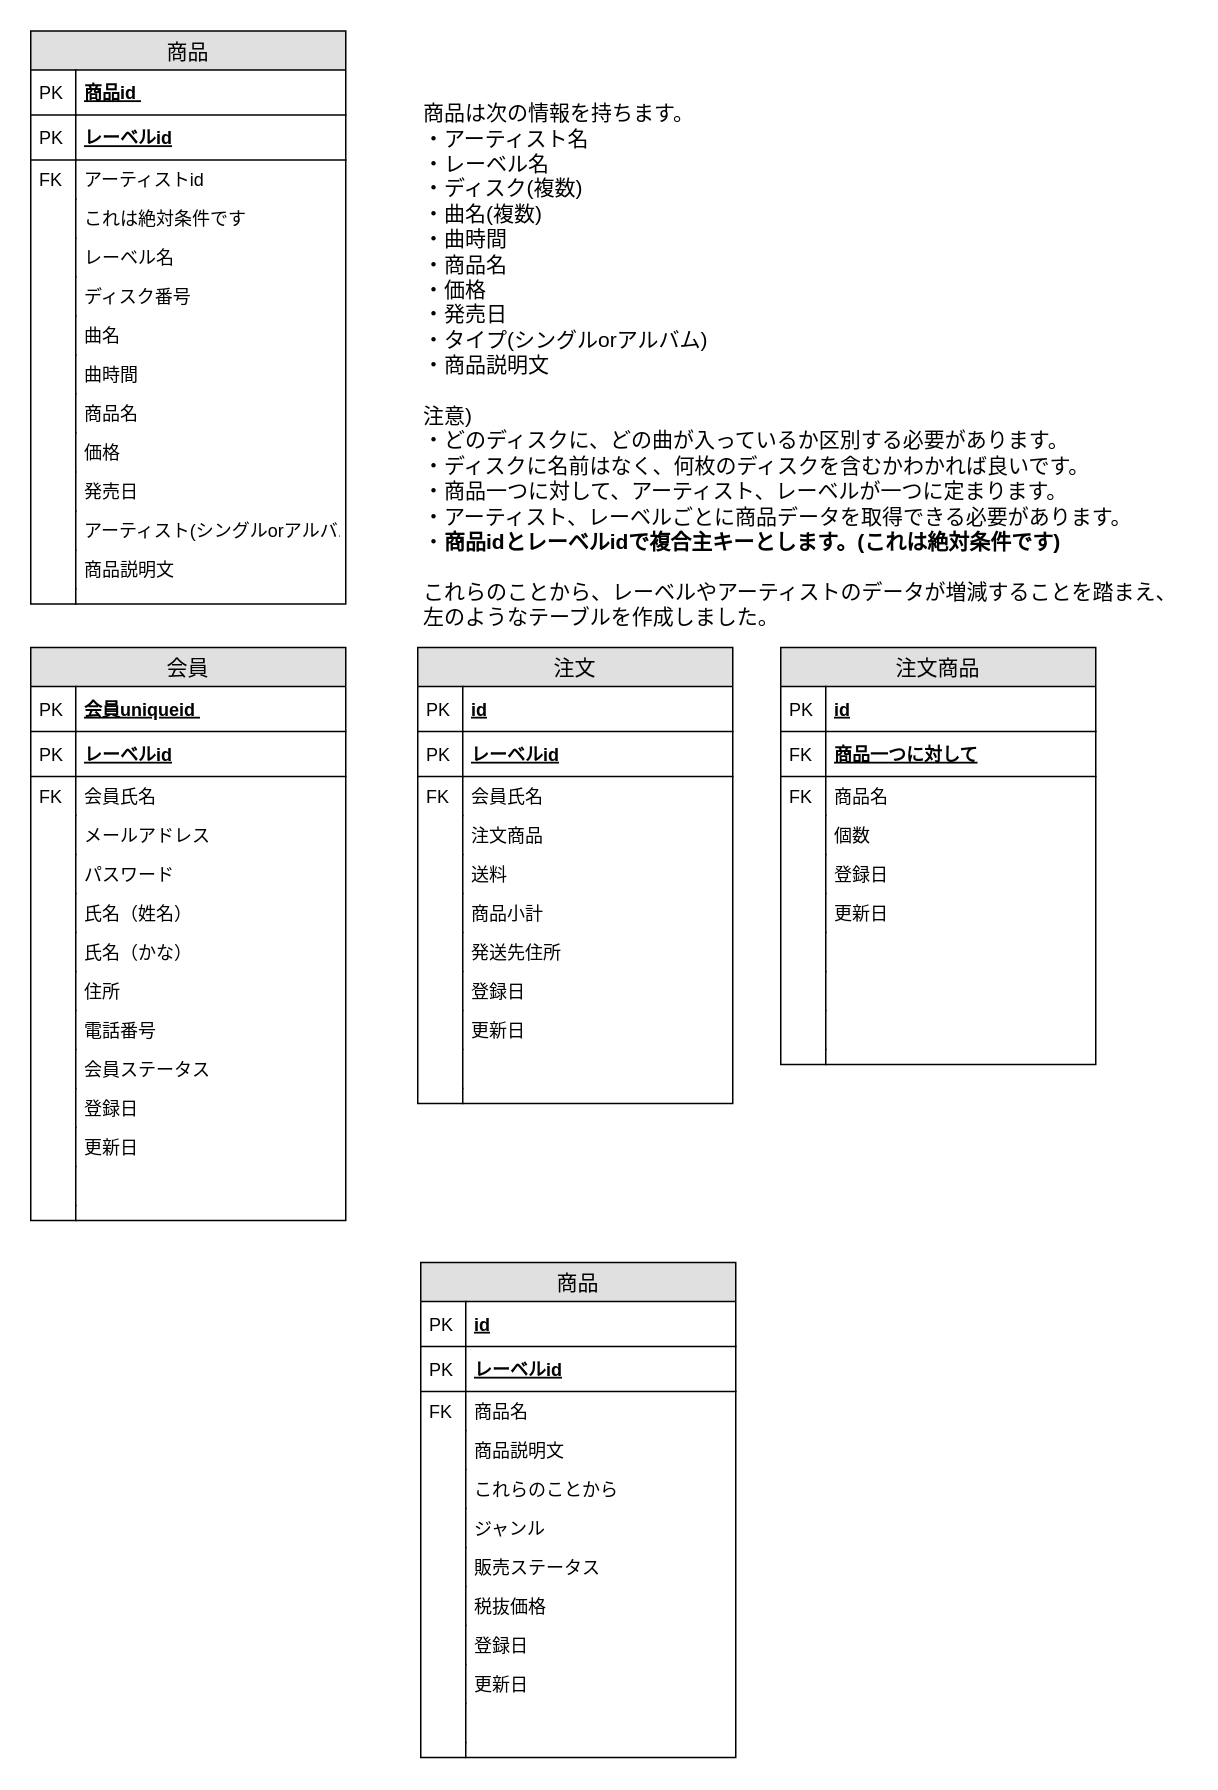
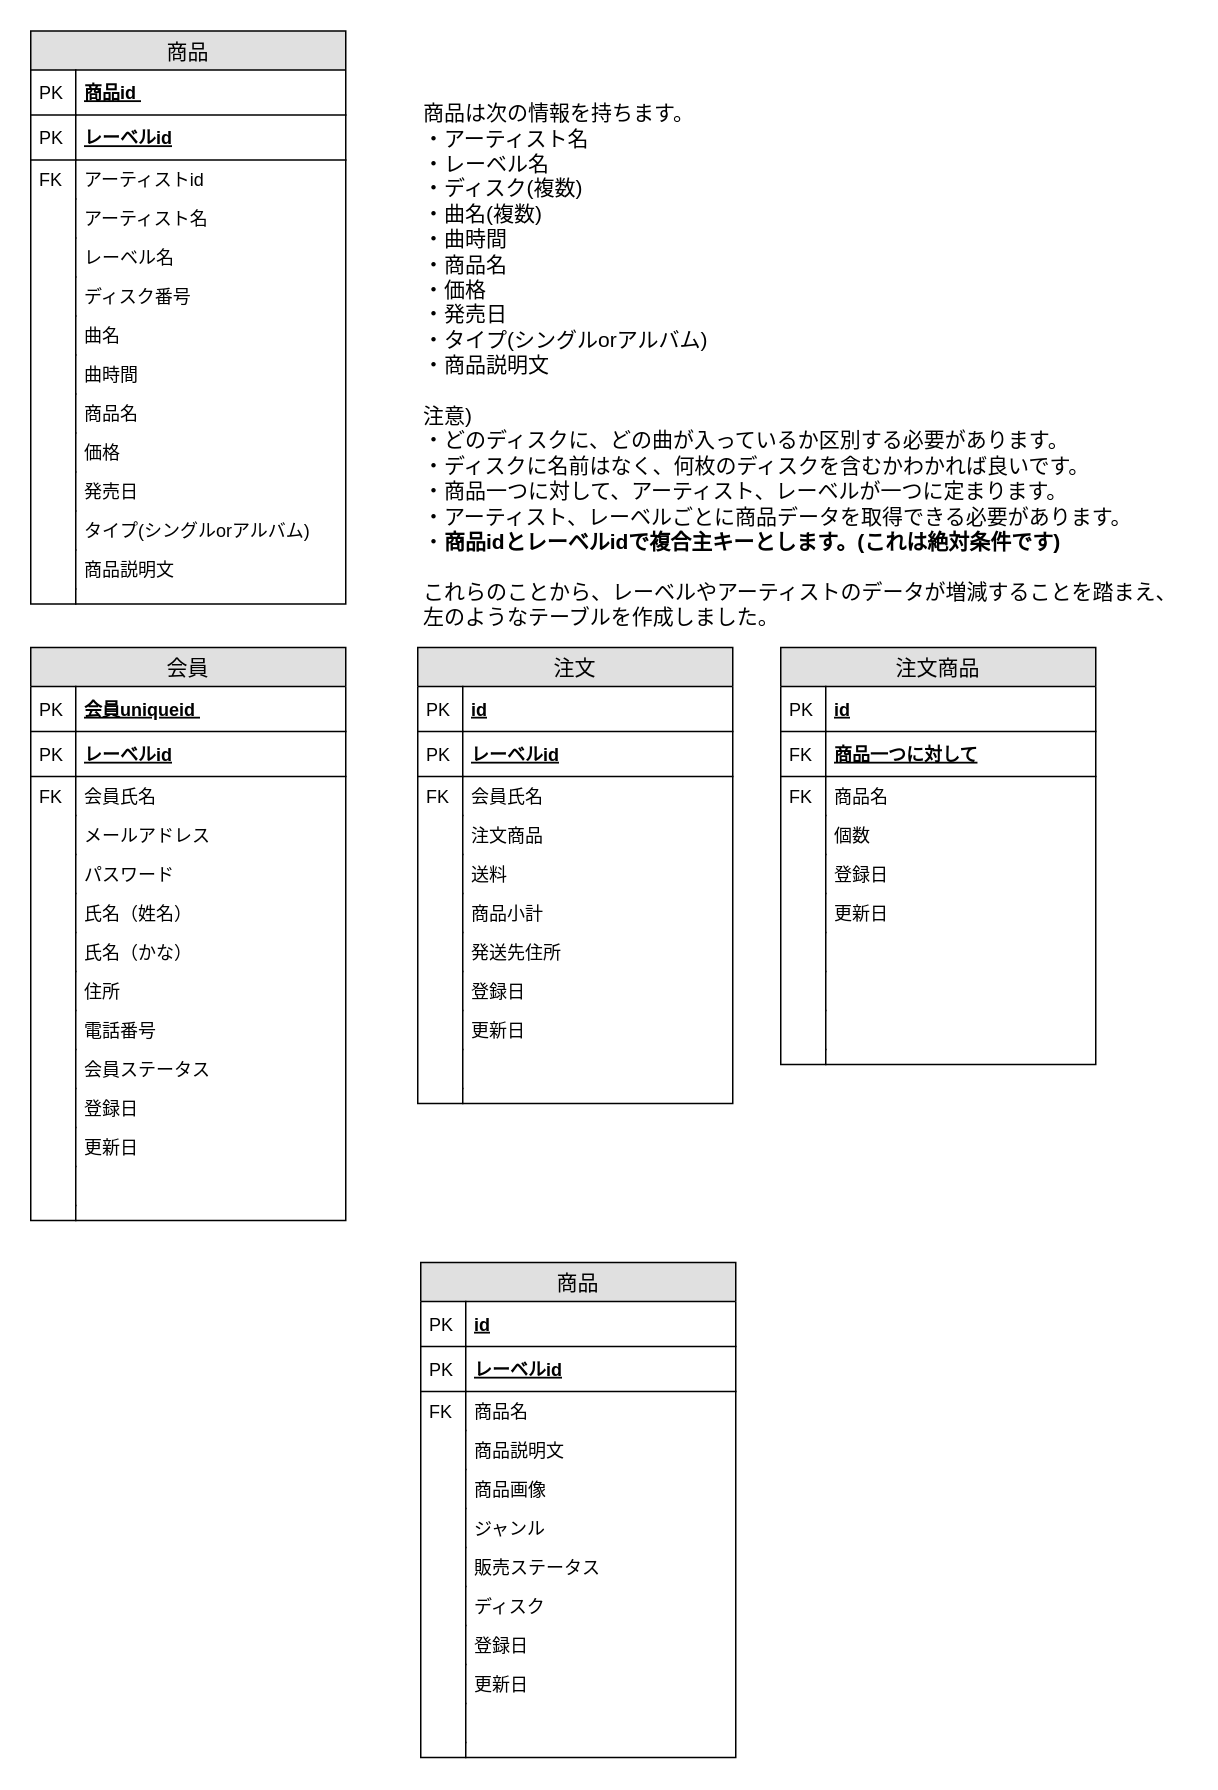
- <mxCell id="9" value="これは絶対条件です" style="shape=partialRectangle;top=0;left=0;right=0;bottom=0;align=left;verticalAlign=top;fillColor=none;spacingLeft=34;spacingRight=4;overflow=hidden;rotatable=0;points=[[0,0.5],[1,0.5]];portConstraint=eastwest;dropTarget=0;fontSize=12;" parent="2" vertex="1"><mxGeometry y="112" width="210" height="26" as="geometry" /></mxCell>
+ <mxCell id="9" value="アーティスト名" style="shape=partialRectangle;top=0;left=0;right=0;bottom=0;align=left;verticalAlign=top;fillColor=none;spacingLeft=34;spacingRight=4;overflow=hidden;rotatable=0;points=[[0,0.5],[1,0.5]];portConstraint=eastwest;dropTarget=0;fontSize=12;" parent="2" vertex="1"><mxGeometry y="112" width="210" height="26" as="geometry" /></mxCell>
- <mxCell id="25" value="アーティスト(シングルorアルバム)" style="shape=partialRectangle;top=0;left=0;right=0;bottom=0;align=left;verticalAlign=top;fillColor=none;spacingLeft=34;spacingRight=4;overflow=hidden;rotatable=0;points=[[0,0.5],[1,0.5]];portConstraint=eastwest;dropTarget=0;fontSize=12;" parent="2" vertex="1"><mxGeometry y="320" width="210" height="26" as="geometry" /></mxCell>
+ <mxCell id="25" value="タイプ(シングルorアルバム)" style="shape=partialRectangle;top=0;left=0;right=0;bottom=0;align=left;verticalAlign=top;fillColor=none;spacingLeft=34;spacingRight=4;overflow=hidden;rotatable=0;points=[[0,0.5],[1,0.5]];portConstraint=eastwest;dropTarget=0;fontSize=12;" parent="2" vertex="1"><mxGeometry y="320" width="210" height="26" as="geometry" /></mxCell>
- <mxCell id="115" value="これらのことから" style="shape=partialRectangle;top=0;left=0;right=0;bottom=0;align=left;verticalAlign=top;fillColor=none;spacingLeft=34;spacingRight=4;overflow=hidden;rotatable=0;points=[[0,0.5],[1,0.5]];portConstraint=eastwest;dropTarget=0;fontSize=12;" vertex="1" parent="106"><mxGeometry y="138" width="210" height="26" as="geometry" /></mxCell>
+ <mxCell id="115" value="商品画像" style="shape=partialRectangle;top=0;left=0;right=0;bottom=0;align=left;verticalAlign=top;fillColor=none;spacingLeft=34;spacingRight=4;overflow=hidden;rotatable=0;points=[[0,0.5],[1,0.5]];portConstraint=eastwest;dropTarget=0;fontSize=12;" vertex="1" parent="106"><mxGeometry y="138" width="210" height="26" as="geometry" /></mxCell>
- <mxCell id="121" value="税抜価格" style="shape=partialRectangle;top=0;left=0;right=0;bottom=0;align=left;verticalAlign=top;fillColor=none;spacingLeft=34;spacingRight=4;overflow=hidden;rotatable=0;points=[[0,0.5],[1,0.5]];portConstraint=eastwest;dropTarget=0;fontSize=12;" vertex="1" parent="106"><mxGeometry y="216" width="210" height="26" as="geometry" /></mxCell>
+ <mxCell id="121" value="ディスク" style="shape=partialRectangle;top=0;left=0;right=0;bottom=0;align=left;verticalAlign=top;fillColor=none;spacingLeft=34;spacingRight=4;overflow=hidden;rotatable=0;points=[[0,0.5],[1,0.5]];portConstraint=eastwest;dropTarget=0;fontSize=12;" vertex="1" parent="106"><mxGeometry y="216" width="210" height="26" as="geometry" /></mxCell>
